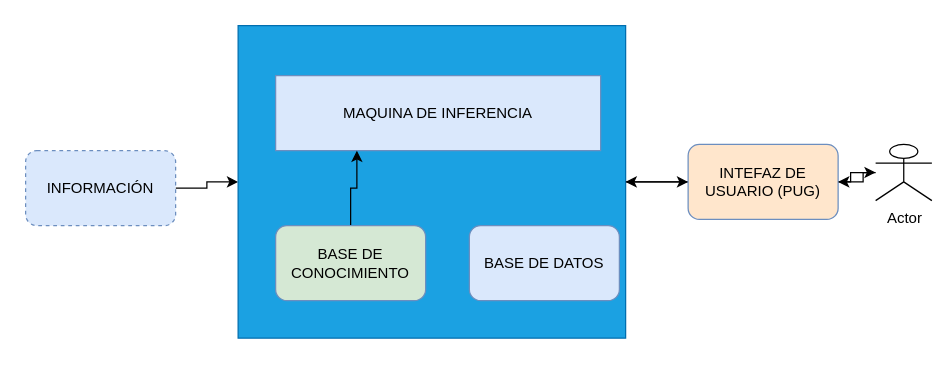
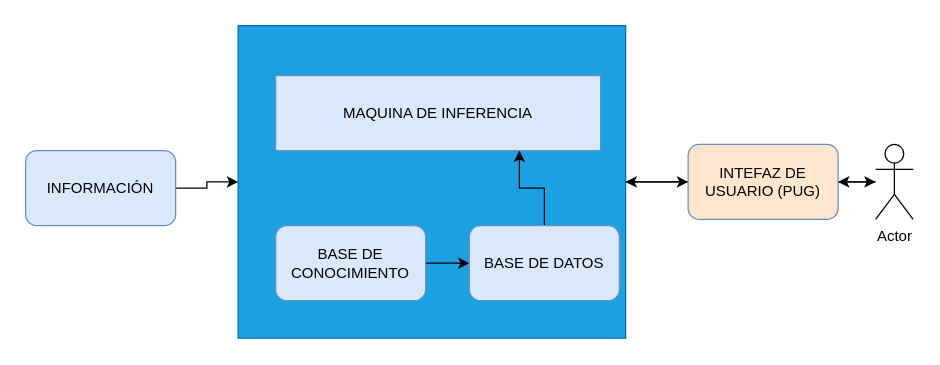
- <mxCell id="15" value="Actor" style="shape=umlActor;verticalLabelPosition=bottom;labelBackgroundColor=#ffffff;verticalAlign=top;html=1;outlineConnect=0;" vertex="1" parent="1"><mxGeometry x="700" y="115" width="45" height="45" as="geometry" /></mxCell>
+ <mxCell id="15" value="Actor" style="shape=umlActor;verticalLabelPosition=bottom;labelBackgroundColor=#ffffff;verticalAlign=top;html=1;outlineConnect=0;" vertex="1" parent="1"><mxGeometry x="700" y="115" width="30" height="60" as="geometry" /></mxCell>
- <mxCell id="3" value="INFORMACIÓN" style="rounded=1;whiteSpace=wrap;html=1;fillColor=#dae8fc;strokeColor=#6c8ebf;dashed=1;" vertex="1" parent="1"><mxGeometry x="20" y="120" width="120" height="60" as="geometry" /></mxCell>
+ <mxCell id="3" value="INFORMACIÓN" style="rounded=1;whiteSpace=wrap;html=1;fillColor=#dae8fc;strokeColor=#6c8ebf;" vertex="1" parent="1"><mxGeometry x="20" y="120" width="120" height="60" as="geometry" /></mxCell>
+ <mxCell id="9" style="edgeStyle=orthogonalEdgeStyle;rounded=0;orthogonalLoop=1;jettySize=auto;html=1;entryX=0.75;entryY=1;entryDx=0;entryDy=0;" edge="1" parent="1" source="10" target="6"><mxGeometry relative="1" as="geometry" /></mxCell>
- <mxCell id="7" style="edgeStyle=orthogonalEdgeStyle;rounded=0;orthogonalLoop=1;jettySize=auto;html=1;entryX=0.25;entryY=1;entryDx=0;entryDy=0;" edge="1" parent="1" source="8" target="6"><mxGeometry relative="1" as="geometry" /></mxCell>
+ <mxCell id="7" style="edgeStyle=orthogonalEdgeStyle;rounded=0;orthogonalLoop=1;jettySize=auto;html=1;" edge="1" parent="1" source="8" target="10"><mxGeometry relative="1" as="geometry" /></mxCell>
- <mxCell id="8" value="BASE DE CONOCIMIENTO" style="rounded=1;whiteSpace=wrap;html=1;fillColor=#d5e8d4;strokeColor=#6c8ebf;" vertex="1" parent="1"><mxGeometry x="220" y="180" width="120" height="60" as="geometry" /></mxCell>
+ <mxCell id="8" value="BASE DE CONOCIMIENTO" style="rounded=1;whiteSpace=wrap;html=1;fillColor=#dae8fc;strokeColor=#6c8ebf;" vertex="1" parent="1"><mxGeometry x="220" y="180" width="120" height="60" as="geometry" /></mxCell>
